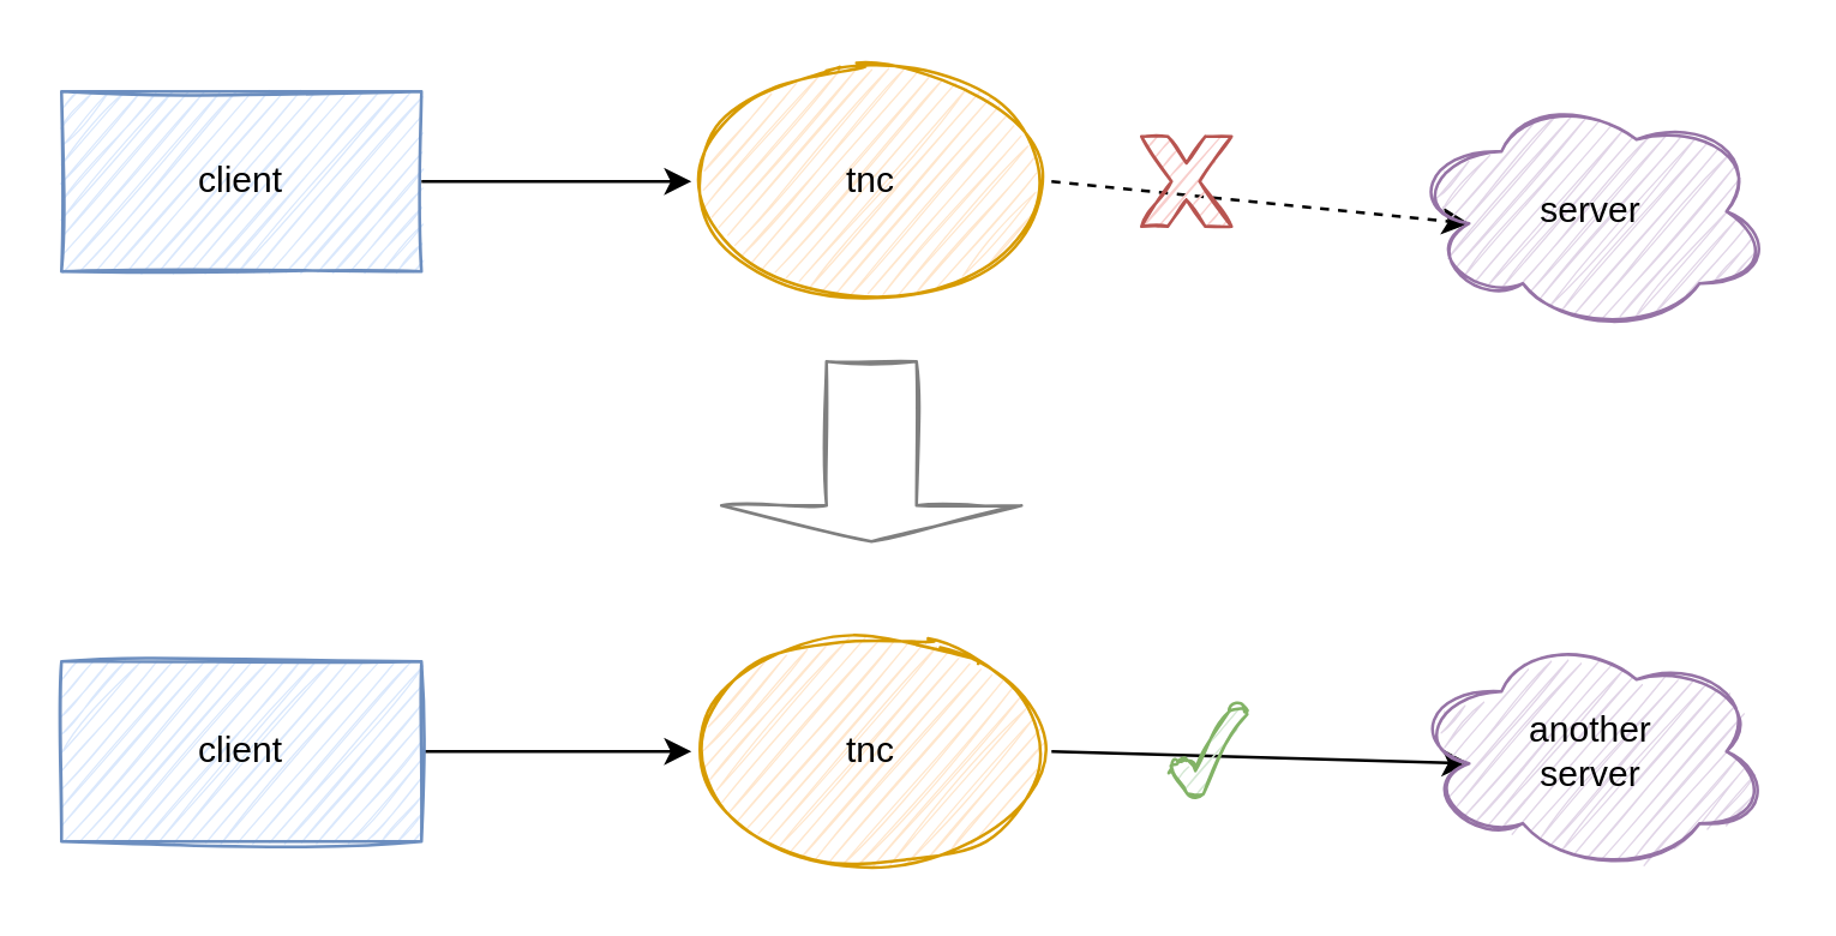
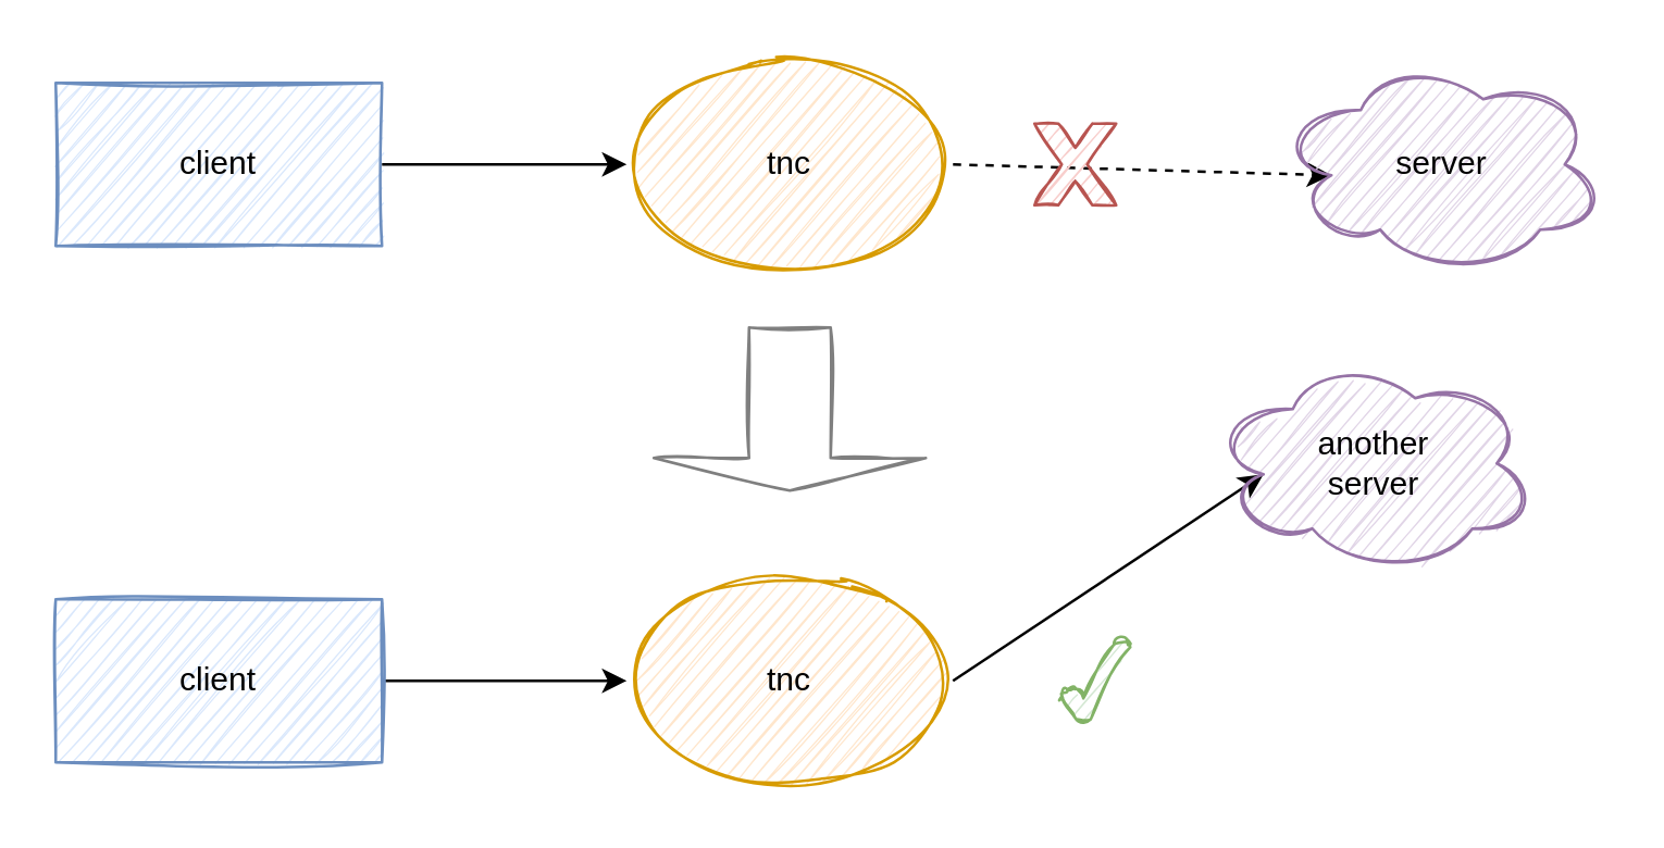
- <mxCell id="6" value="server" style="ellipse;shape=cloud;whiteSpace=wrap;html=1;rounded=0;shadow=0;glass=0;sketch=1;fillColor=#e1d5e7;strokeColor=#9673a6;" parent="1" vertex="1"><mxGeometry x="470" y="30" width="120" height="80" as="geometry" /></mxCell>
+ <mxCell id="6" value="server" style="ellipse;shape=cloud;whiteSpace=wrap;html=1;rounded=0;shadow=0;glass=0;sketch=1;fillColor=#e1d5e7;strokeColor=#9673a6;" parent="1" vertex="1"><mxGeometry x="470" y="20" width="120" height="80" as="geometry" /></mxCell>
- <mxCell id="12" value="another&lt;br&gt;server" style="ellipse;shape=cloud;whiteSpace=wrap;html=1;rounded=0;shadow=0;glass=0;sketch=1;fillColor=#e1d5e7;strokeColor=#9673a6;" vertex="1" parent="1"><mxGeometry x="470" y="210" width="120" height="80" as="geometry" /></mxCell>
+ <mxCell id="12" value="another&lt;br&gt;server" style="ellipse;shape=cloud;whiteSpace=wrap;html=1;rounded=0;shadow=0;glass=0;sketch=1;fillColor=#e1d5e7;strokeColor=#9673a6;" vertex="1" parent="1"><mxGeometry x="445" y="130" width="120" height="80" as="geometry" /></mxCell>
